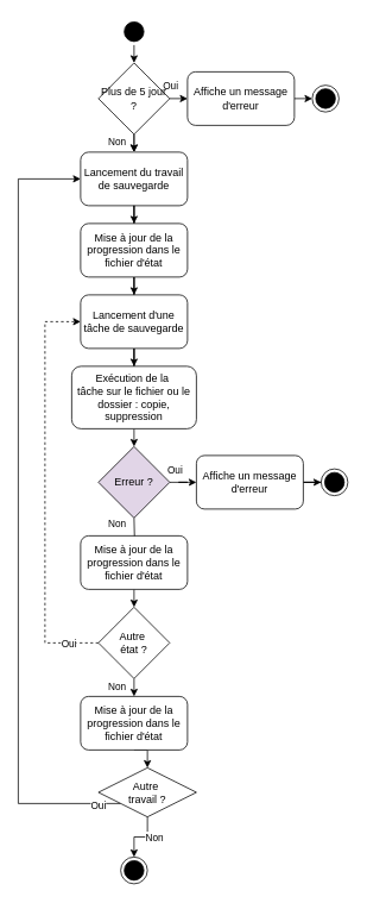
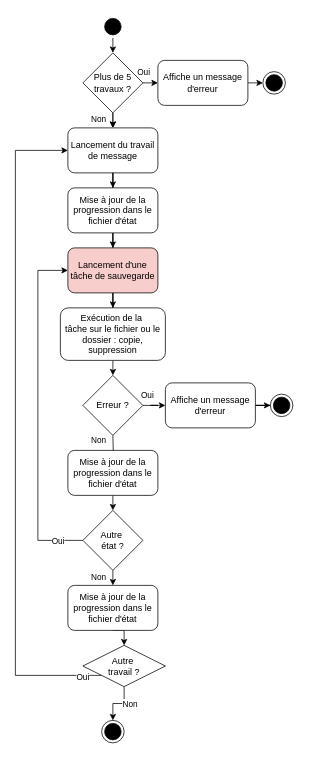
- <mxCell id="40" value="Plus de 5 jour ?" style="rhombus;whiteSpace=wrap;html=1;" vertex="1" parent="1"><mxGeometry x="110" y="70" width="80" height="80" as="geometry" /></mxCell>
+ <mxCell id="40" value="Plus de 5 travaux ?" style="rhombus;whiteSpace=wrap;html=1;" vertex="1" parent="1"><mxGeometry x="110" y="70" width="80" height="80" as="geometry" /></mxCell>
- <mxCell id="7" value="Lancement du travail de sauvegarde" style="rounded=1;whiteSpace=wrap;html=1;" vertex="1" parent="1"><mxGeometry x="90" y="170" width="120" height="60" as="geometry" /></mxCell>
+ <mxCell id="7" value="Lancement du travail de message" style="rounded=1;whiteSpace=wrap;html=1;" vertex="1" parent="1"><mxGeometry x="90" y="170" width="120" height="60" as="geometry" /></mxCell>
- <mxCell id="9" value="Lancement d'une tâche de sauvegarde" style="rounded=1;whiteSpace=wrap;html=1;" vertex="1" parent="1"><mxGeometry x="90" y="330" width="120" height="60" as="geometry" /></mxCell>
+ <mxCell id="9" value="Lancement d'une tâche de sauvegarde" style="rounded=1;whiteSpace=wrap;html=1;fillColor=#f8cecc;" vertex="1" parent="1"><mxGeometry x="90" y="330" width="120" height="60" as="geometry" /></mxCell>
- <mxCell id="18" style="edgeStyle=orthogonalEdgeStyle;rounded=0;orthogonalLoop=1;jettySize=auto;html=1;exitX=0;exitY=0.5;exitDx=0;exitDy=0;entryX=0;entryY=0.5;entryDx=0;entryDy=0;dashed=1;" edge="1" parent="1" source="22" target="9"><mxGeometry relative="1" as="geometry"><Array as="points"><mxPoint x="50" y="720" /><mxPoint x="50" y="360" /></Array></mxGeometry></mxCell>
+ <mxCell id="18" style="edgeStyle=orthogonalEdgeStyle;rounded=0;orthogonalLoop=1;jettySize=auto;html=1;exitX=0;exitY=0.5;exitDx=0;exitDy=0;entryX=0;entryY=0.5;entryDx=0;entryDy=0;" edge="1" parent="1" source="22" target="9"><mxGeometry relative="1" as="geometry"><Array as="points"><mxPoint x="50" y="720" /><mxPoint x="50" y="360" /></Array></mxGeometry></mxCell>
- <mxCell id="31" value="Erreur ?" style="rhombus;whiteSpace=wrap;html=1;fillColor=#e1d5e7;" vertex="1" parent="1"><mxGeometry x="110" y="500" width="80" height="80" as="geometry" /></mxCell>
+ <mxCell id="31" value="Erreur ?" style="rhombus;whiteSpace=wrap;html=1;" vertex="1" parent="1"><mxGeometry x="110" y="500" width="80" height="80" as="geometry" /></mxCell>
